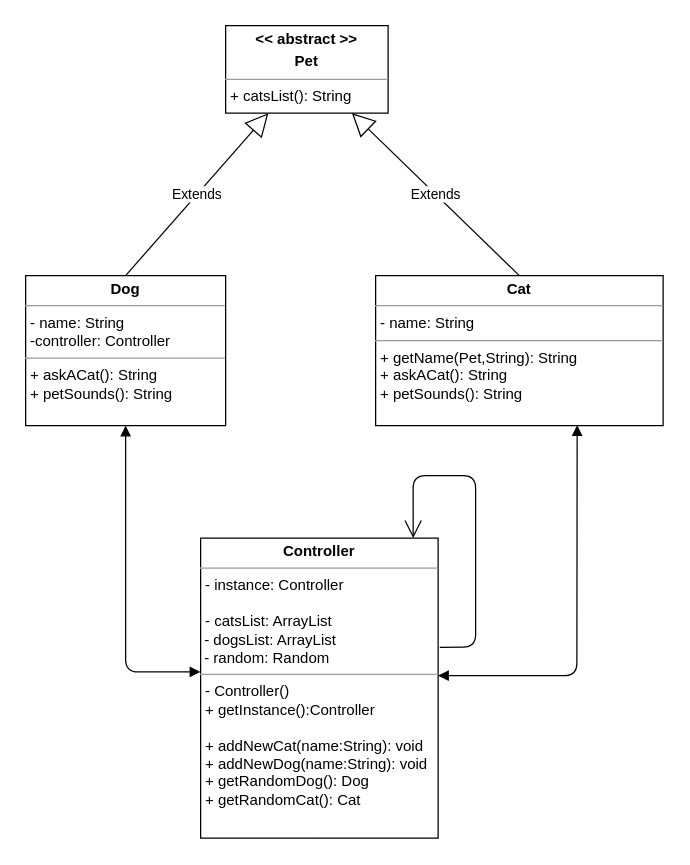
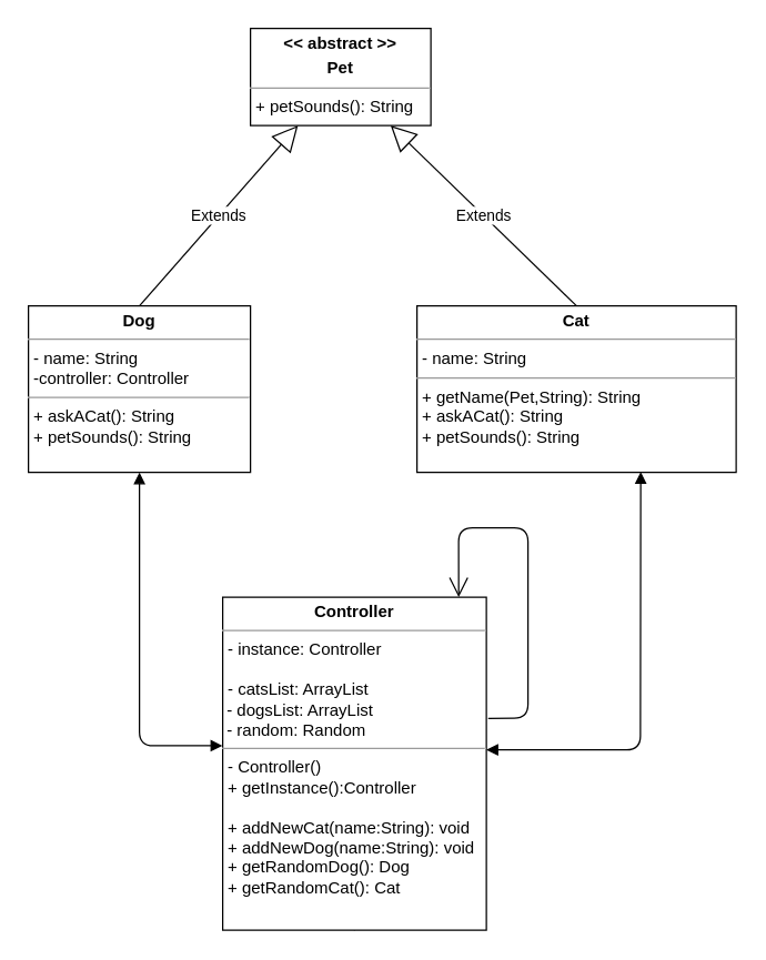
- <mxCell id="6" value="&lt;p style=&quot;margin: 0px ; margin-top: 4px ; text-align: center&quot;&gt;&lt;b&gt;&amp;lt;&amp;lt; abstract &amp;gt;&amp;gt;&lt;/b&gt;&lt;/p&gt;&lt;p style=&quot;margin: 0px ; margin-top: 4px ; text-align: center&quot;&gt;&lt;b&gt;Pet&lt;/b&gt;&lt;/p&gt;&lt;hr size=&quot;1&quot;&gt;&lt;p style=&quot;margin: 0px ; margin-left: 4px&quot;&gt;&lt;span&gt;+ catsList(): String&lt;/span&gt;&lt;br&gt;&lt;/p&gt;" style="verticalAlign=top;align=left;overflow=fill;fontSize=12;fontFamily=Helvetica;html=1;" parent="1" vertex="1"><mxGeometry x="180" y="20" width="130" height="70" as="geometry" /></mxCell>
+ <mxCell id="6" value="&lt;p style=&quot;margin: 0px ; margin-top: 4px ; text-align: center&quot;&gt;&lt;b&gt;&amp;lt;&amp;lt; abstract &amp;gt;&amp;gt;&lt;/b&gt;&lt;/p&gt;&lt;p style=&quot;margin: 0px ; margin-top: 4px ; text-align: center&quot;&gt;&lt;b&gt;Pet&lt;/b&gt;&lt;/p&gt;&lt;hr size=&quot;1&quot;&gt;&lt;p style=&quot;margin: 0px ; margin-left: 4px&quot;&gt;&lt;span&gt;+ petSounds(): String&lt;/span&gt;&lt;br&gt;&lt;/p&gt;" style="verticalAlign=top;align=left;overflow=fill;fontSize=12;fontFamily=Helvetica;html=1;" parent="1" vertex="1"><mxGeometry x="180" y="20" width="130" height="70" as="geometry" /></mxCell>
